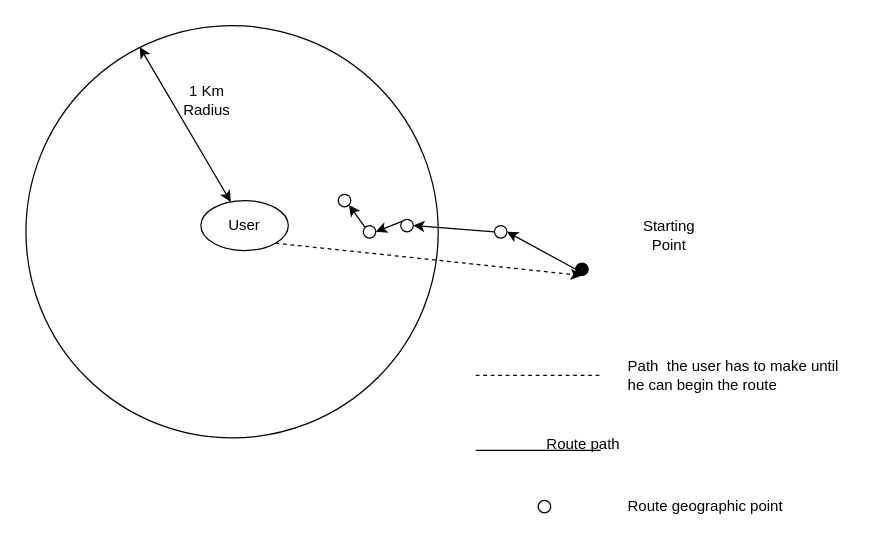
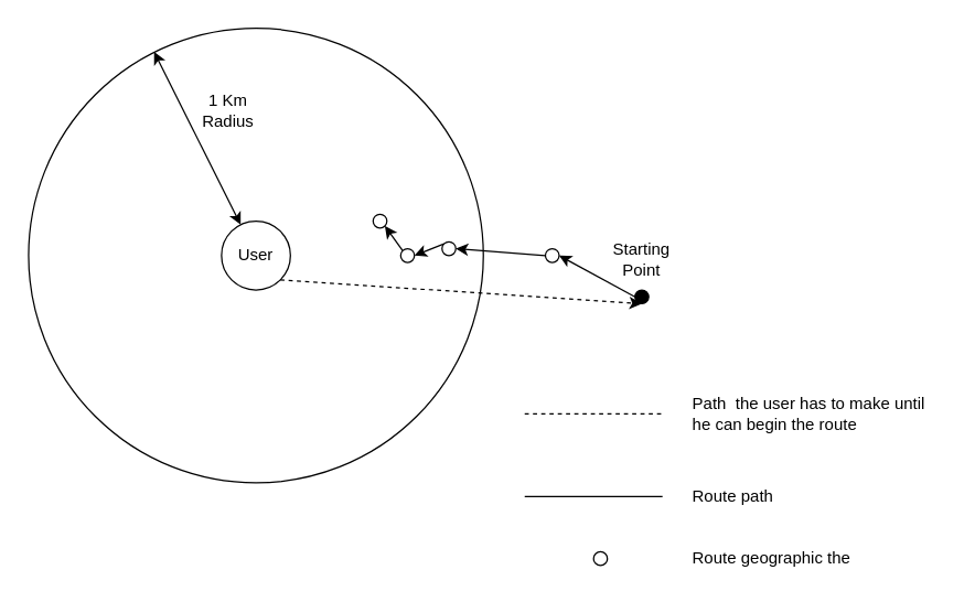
- <mxCell id="3" value="User" style="ellipse;whiteSpace=wrap;html=1;aspect=fixed;" vertex="1" parent="1"><mxGeometry x="160" y="160" width="70" height="40" as="geometry" /></mxCell>
+ <mxCell id="3" value="User" style="ellipse;whiteSpace=wrap;html=1;aspect=fixed;" vertex="1" parent="1"><mxGeometry x="160" y="160" width="50" height="50" as="geometry" /></mxCell>
- <mxCell id="7" value="Starting Point" style="text;html=1;strokeColor=none;fillColor=none;align=center;verticalAlign=middle;whiteSpace=wrap;rounded=0;" vertex="1" parent="1"><mxGeometry x="515" y="170" width="40" height="35" as="geometry" /></mxCell>
+ <mxCell id="7" value="Starting Point" style="text;html=1;strokeColor=none;fillColor=none;align=center;verticalAlign=middle;whiteSpace=wrap;rounded=0;" vertex="1" parent="1"><mxGeometry x="445" y="170" width="40" height="35" as="geometry" /></mxCell>
- <mxCell id="20" value="Route path" style="text;html=1;strokeColor=none;fillColor=none;align=left;verticalAlign=middle;whiteSpace=wrap;rounded=0;" vertex="1" parent="1"><mxGeometry x="435" y="345" width="70" height="20" as="geometry" /></mxCell>
+ <mxCell id="20" value="Route path" style="text;html=1;strokeColor=none;fillColor=none;align=left;verticalAlign=middle;whiteSpace=wrap;rounded=0;" vertex="1" parent="1"><mxGeometry x="500" y="350" width="70" height="20" as="geometry" /></mxCell>
- <mxCell id="22" value="Route geographic point" style="text;html=1;strokeColor=none;fillColor=none;align=left;verticalAlign=middle;whiteSpace=wrap;rounded=0;" vertex="1" parent="1"><mxGeometry x="500" y="395" width="140" height="20" as="geometry" /></mxCell>
+ <mxCell id="22" value="Route geographic the" style="text;html=1;strokeColor=none;fillColor=none;align=left;verticalAlign=middle;whiteSpace=wrap;rounded=0;" vertex="1" parent="1"><mxGeometry x="500" y="395" width="140" height="20" as="geometry" /></mxCell>
